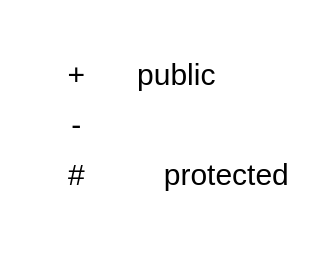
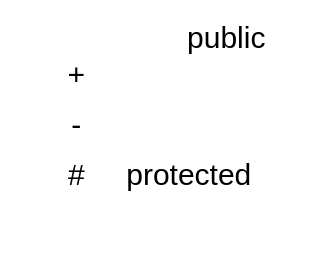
- <mxCell id="3" value="public" style="text;html=1;align=center;verticalAlign=middle;resizable=0;points=[];autosize=1;strokeColor=none;fillColor=none;" vertex="1" parent="1"><mxGeometry x="45" y="20" width="50" height="20" as="geometry" /></mxCell>
+ <mxCell id="3" value="public" style="text;html=1;align=center;verticalAlign=middle;resizable=0;points=[];autosize=1;strokeColor=none;fillColor=none;" vertex="1" parent="1"><mxGeometry x="65" y="5" width="50" height="20" as="geometry" /></mxCell>
- <mxCell id="6" value="protected" style="text;html=1;align=center;verticalAlign=middle;resizable=0;points=[];autosize=1;strokeColor=none;fillColor=none;" vertex="1" parent="1"><mxGeometry x="55" y="60" width="70" height="20" as="geometry" /></mxCell>
+ <mxCell id="6" value="protected" style="text;html=1;align=center;verticalAlign=middle;resizable=0;points=[];autosize=1;strokeColor=none;fillColor=none;" vertex="1" parent="1"><mxGeometry x="40" y="60" width="70" height="20" as="geometry" /></mxCell>
